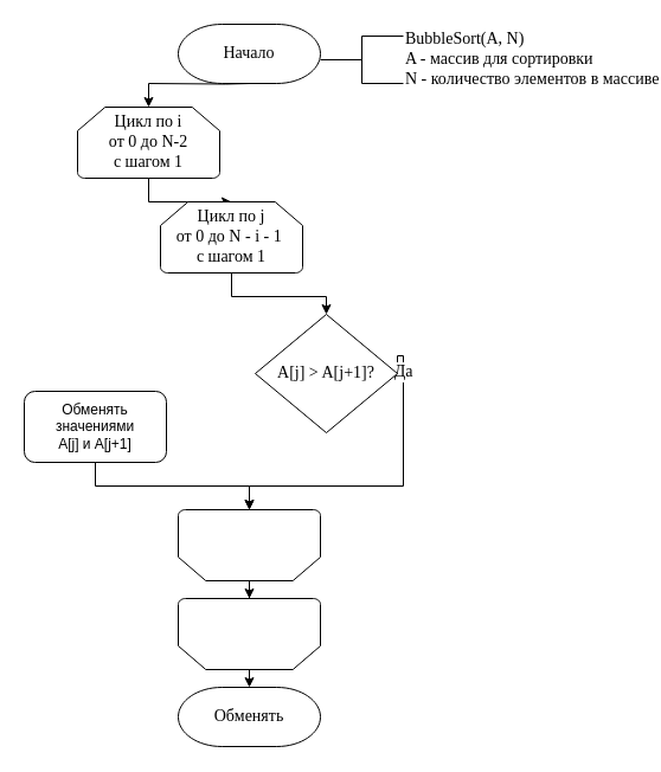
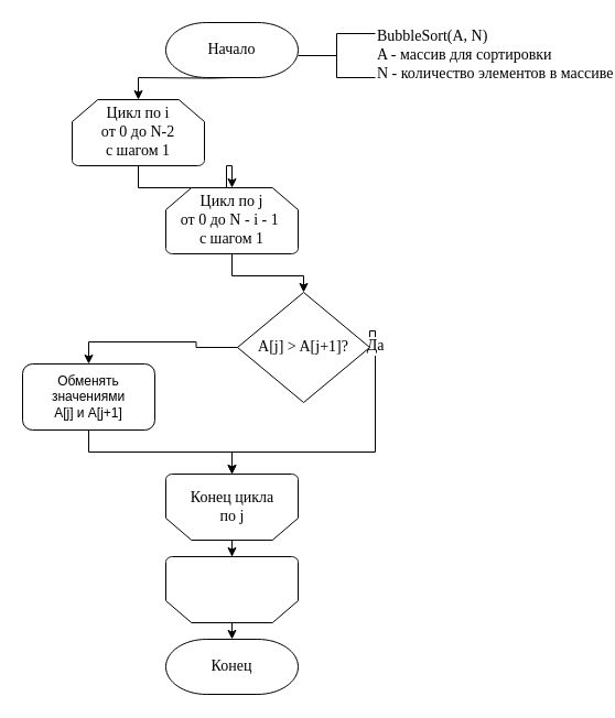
- <mxCell id="7" value="Цикл по j&lt;br style=&quot;font-size: 14px;&quot;&gt;от 0 до N - i - 1&amp;nbsp;&lt;br style=&quot;font-size: 14px;&quot;&gt;с шагом 1" style="strokeWidth=1;html=1;shape=mxgraph.flowchart.loop_limit;whiteSpace=wrap;fontFamily=Times New Roman;fontSize=14;" parent="1" vertex="1"><mxGeometry x="135" y="170" width="120" height="60" as="geometry" /></mxCell>
+ <mxCell id="7" value="Цикл по j&lt;br style=&quot;font-size: 14px;&quot;&gt;от 0 до N - i - 1&amp;nbsp;&lt;br style=&quot;font-size: 14px;&quot;&gt;с шагом 1" style="strokeWidth=1;html=1;shape=mxgraph.flowchart.loop_limit;whiteSpace=wrap;fontFamily=Times New Roman;fontSize=14;" parent="1" vertex="1"><mxGeometry x="150" y="170" width="120" height="60" as="geometry" /></mxCell>
+ <mxCell id="8" style="edgeStyle=orthogonalEdgeStyle;rounded=0;orthogonalLoop=1;jettySize=auto;html=1;entryX=0.5;entryY=0;entryDx=0;entryDy=0;fontFamily=Times New Roman;fontSize=14;" parent="1" source="10" target="12" edge="1"><mxGeometry relative="1" as="geometry" /></mxCell>
+ <mxCell id="15" value="Конец цикла &lt;br style=&quot;font-size: 14px;&quot;&gt;по j" style="text;html=1;strokeColor=none;fillColor=none;align=center;verticalAlign=middle;whiteSpace=wrap;rounded=0;fontFamily=Times New Roman;fontSize=14;" parent="1" vertex="1"><mxGeometry x="162.5" y="450" width="95" height="20" as="geometry" /></mxCell>
- <mxCell id="19" value="Обменять" style="strokeWidth=1;html=1;shape=mxgraph.flowchart.terminator;whiteSpace=wrap;fontFamily=Times New Roman;fontSize=14;" vertex="1" parent="1"><mxGeometry x="150" y="580" width="120" height="50" as="geometry" /></mxCell>
+ <mxCell id="19" value="Конец" style="strokeWidth=1;html=1;shape=mxgraph.flowchart.terminator;whiteSpace=wrap;fontFamily=Times New Roman;fontSize=14;" vertex="1" parent="1"><mxGeometry x="150" y="580" width="120" height="50" as="geometry" /></mxCell>
